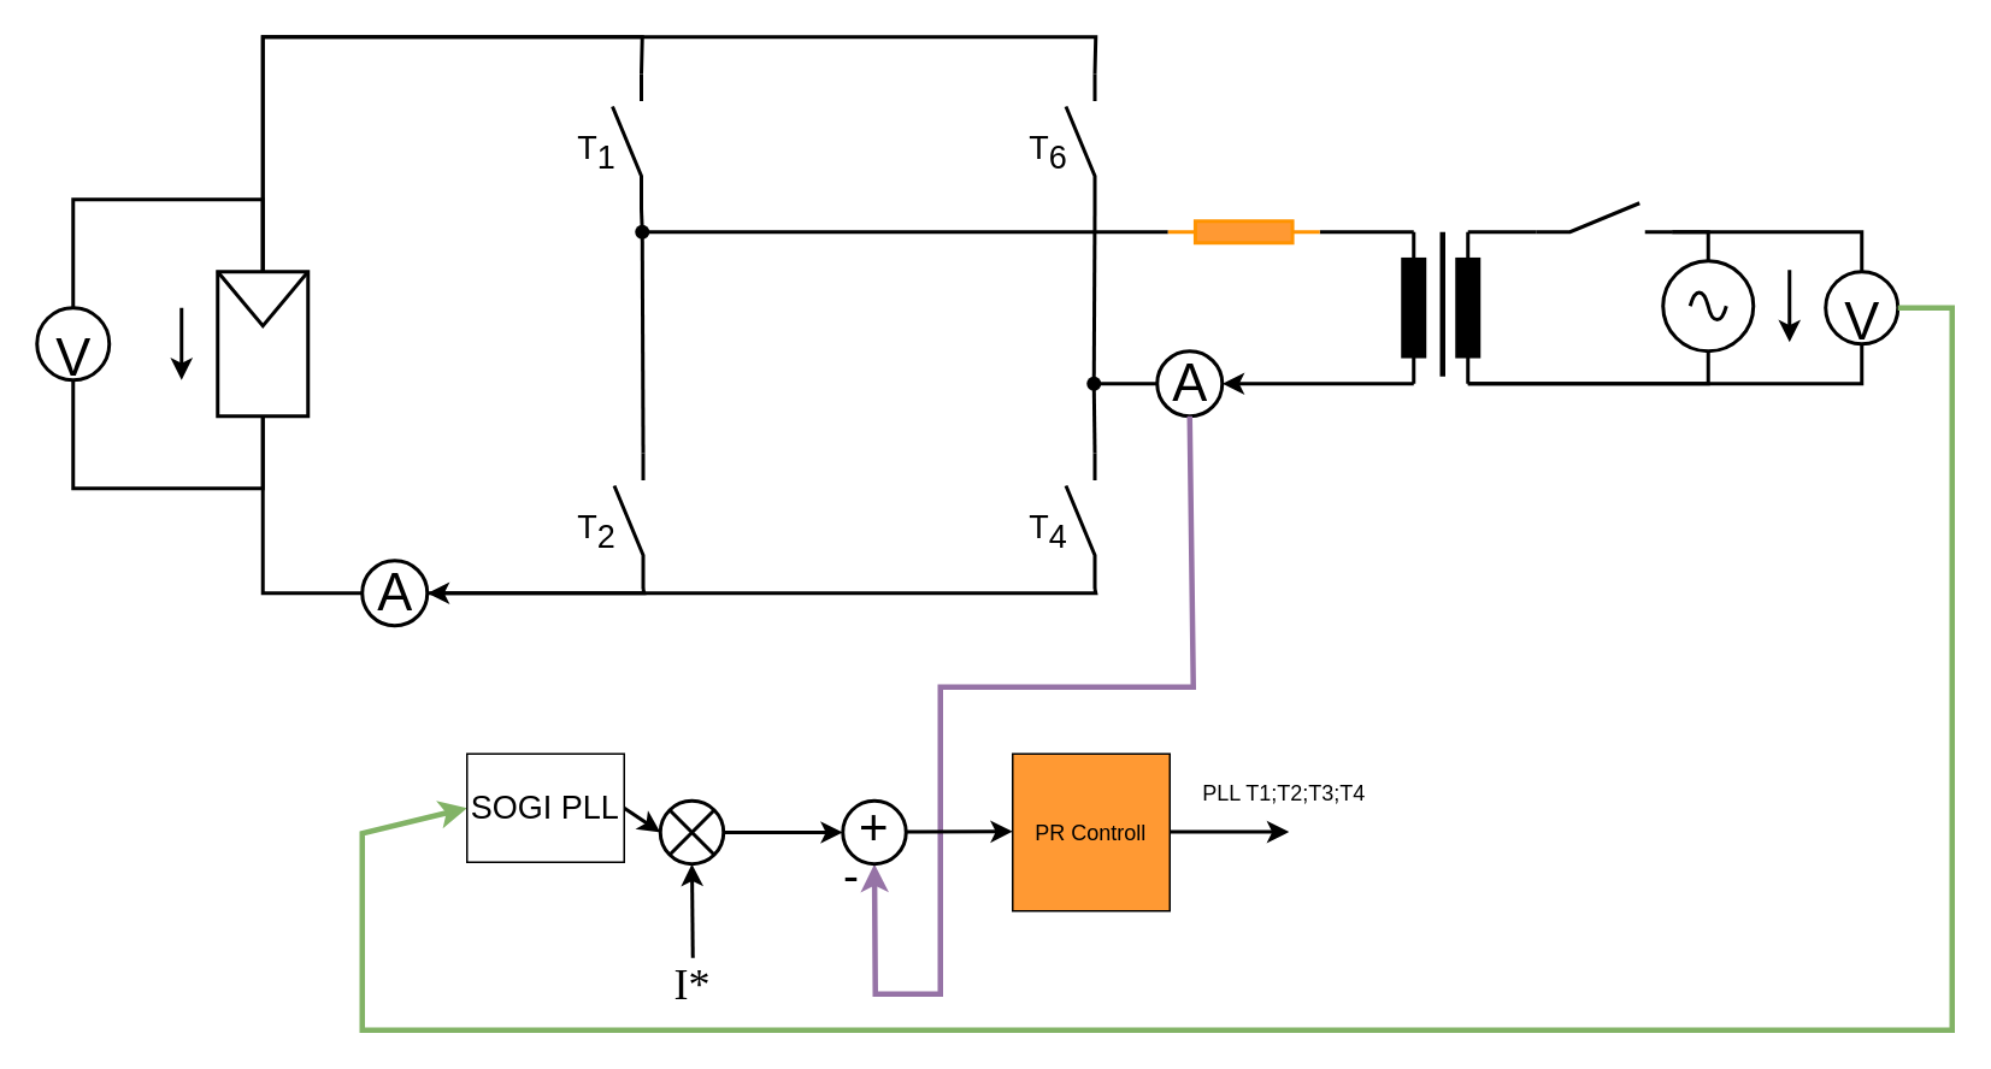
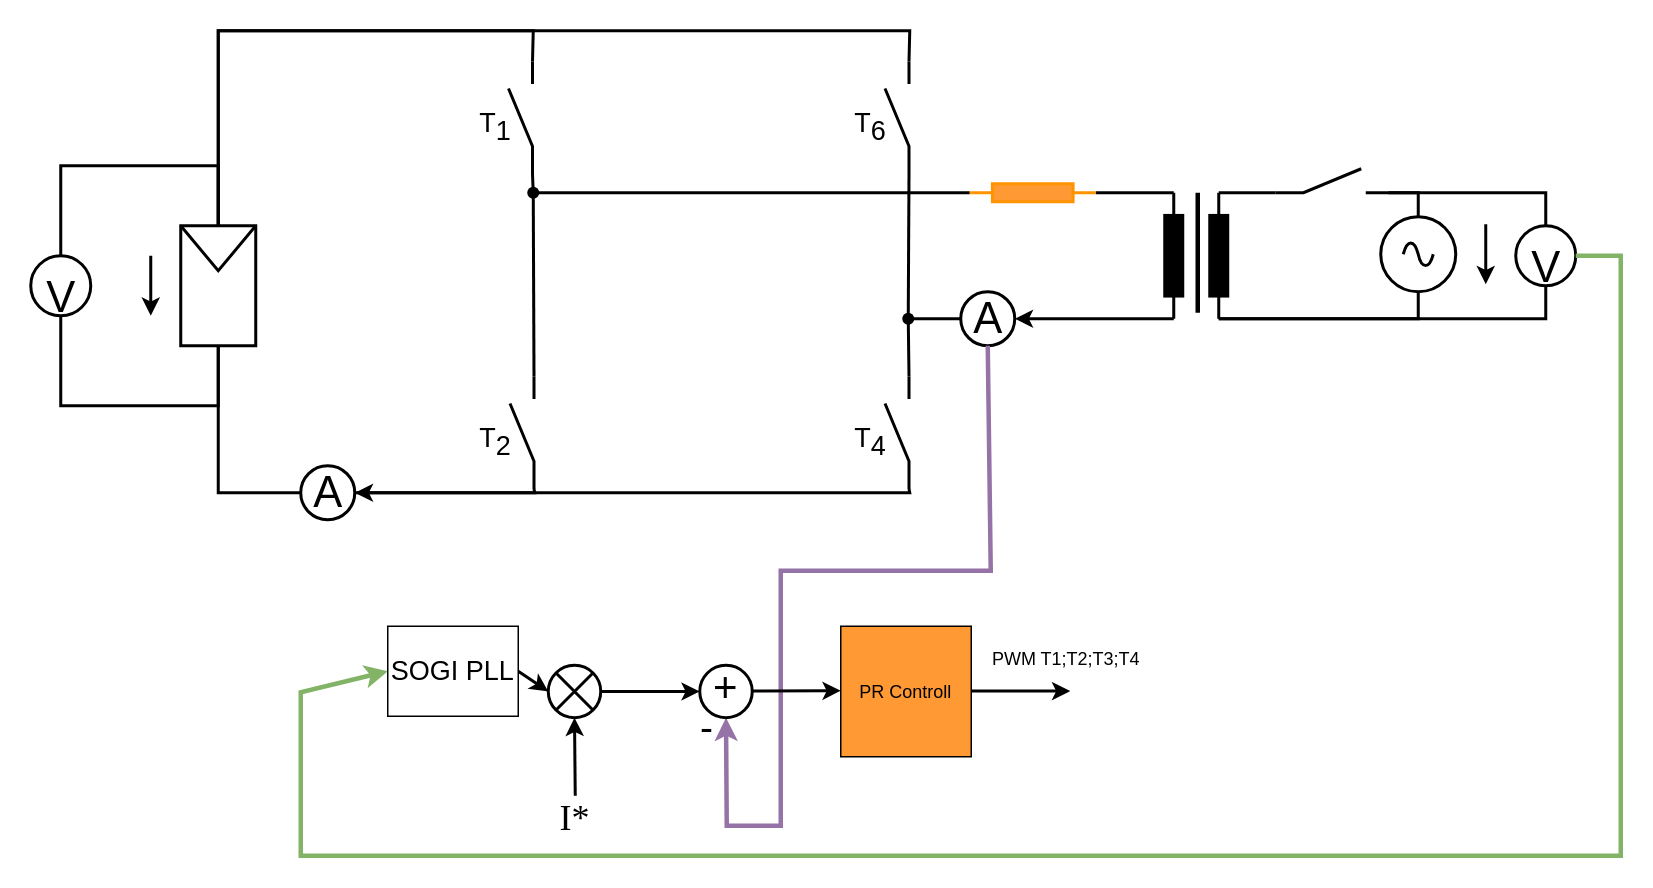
- <mxCell id="59" value="PLL T1;T2;T3;T4" style="text;html=1;align=center;verticalAlign=middle;resizable=0;points=[];autosize=1;strokeColor=none;fillColor=none;" vertex="1" parent="1"><mxGeometry x="650" y="424" width="120" height="30" as="geometry" /></mxCell>
+ <mxCell id="59" value="PWM T1;T2;T3;T4" style="text;html=1;align=center;verticalAlign=middle;resizable=0;points=[];autosize=1;strokeColor=none;fillColor=none;" vertex="1" parent="1"><mxGeometry x="650" y="424" width="120" height="30" as="geometry" /></mxCell>
